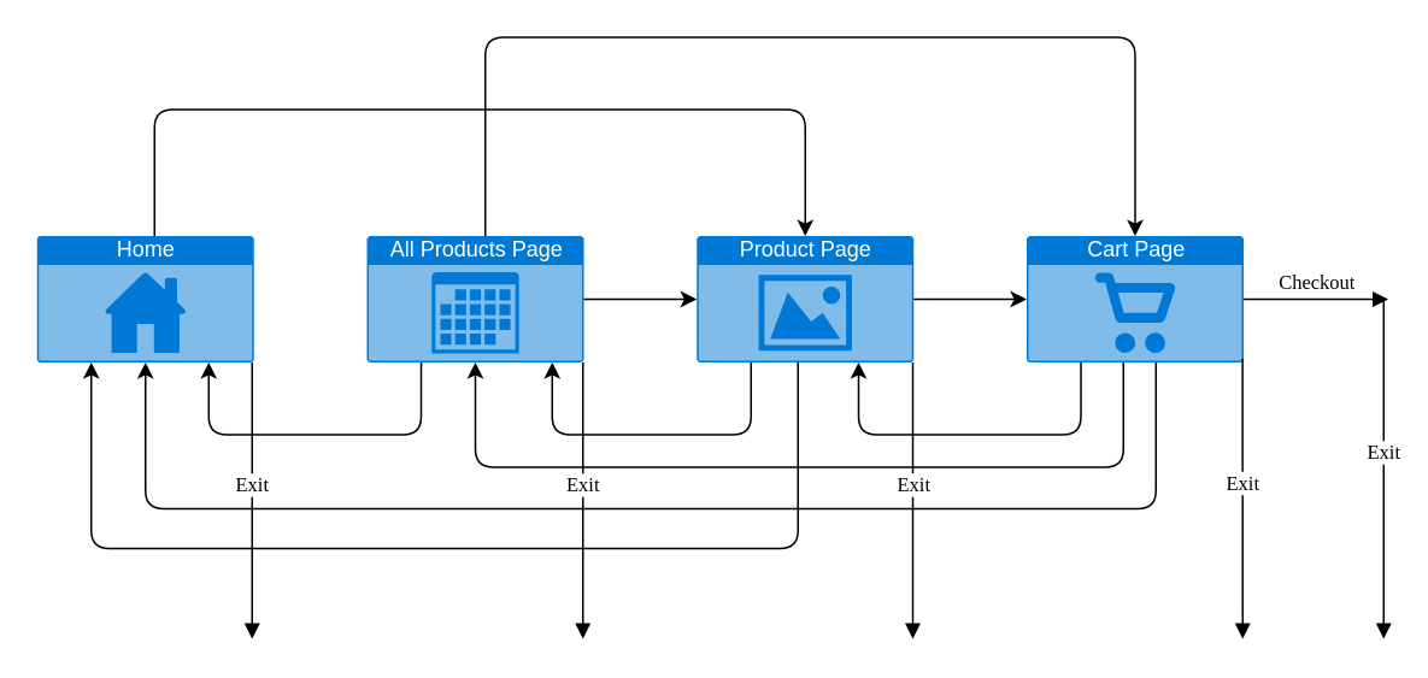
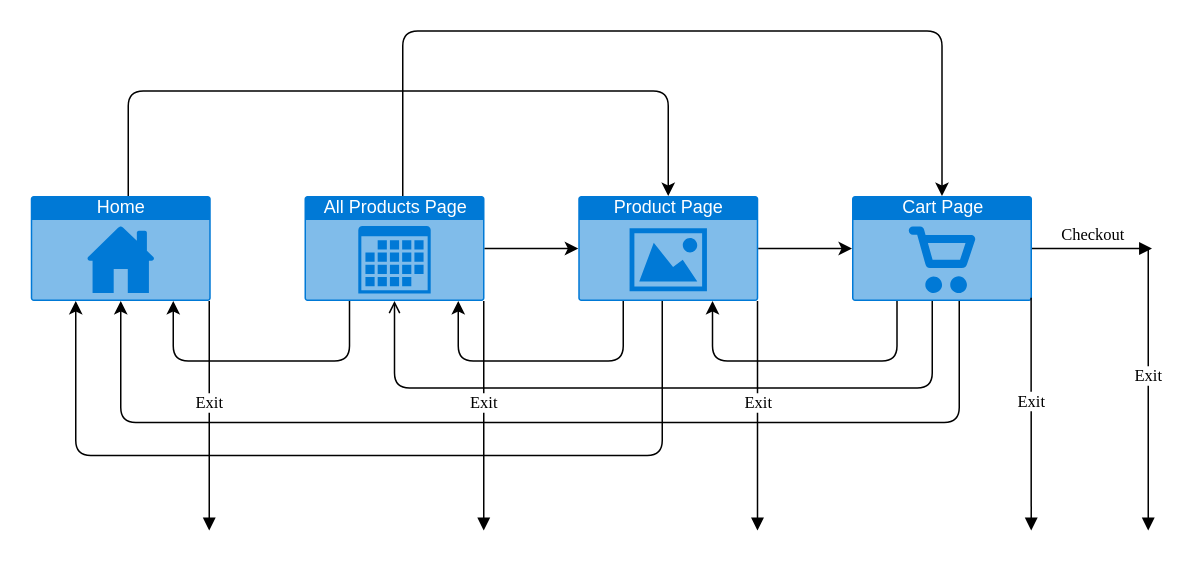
- <mxCell id="13" value="" style="edgeStyle=segmentEdgeStyle;endArrow=classic;html=1;fontFamily=Times New Roman;entryX=0.5;entryY=1;entryDx=0;entryDy=0;entryPerimeter=0;" parent="1" source="5" target="4" edge="1"><mxGeometry width="50" height="50" relative="1" as="geometry"><mxPoint x="639" y="200" as="sourcePoint" /><mxPoint x="279" y="209" as="targetPoint" /><Array as="points"><mxPoint x="621" y="258" /><mxPoint x="263" y="258" /></Array></mxGeometry></mxCell>
+ <mxCell id="13" value="" style="edgeStyle=segmentEdgeStyle;endArrow=open;html=1;fontFamily=Times New Roman;entryX=0.5;entryY=1;entryDx=0;entryDy=0;entryPerimeter=0;" parent="1" source="5" target="4" edge="1"><mxGeometry width="50" height="50" relative="1" as="geometry"><mxPoint x="639" y="200" as="sourcePoint" /><mxPoint x="279" y="209" as="targetPoint" /><Array as="points"><mxPoint x="621" y="258" /><mxPoint x="263" y="258" /></Array></mxGeometry></mxCell>
